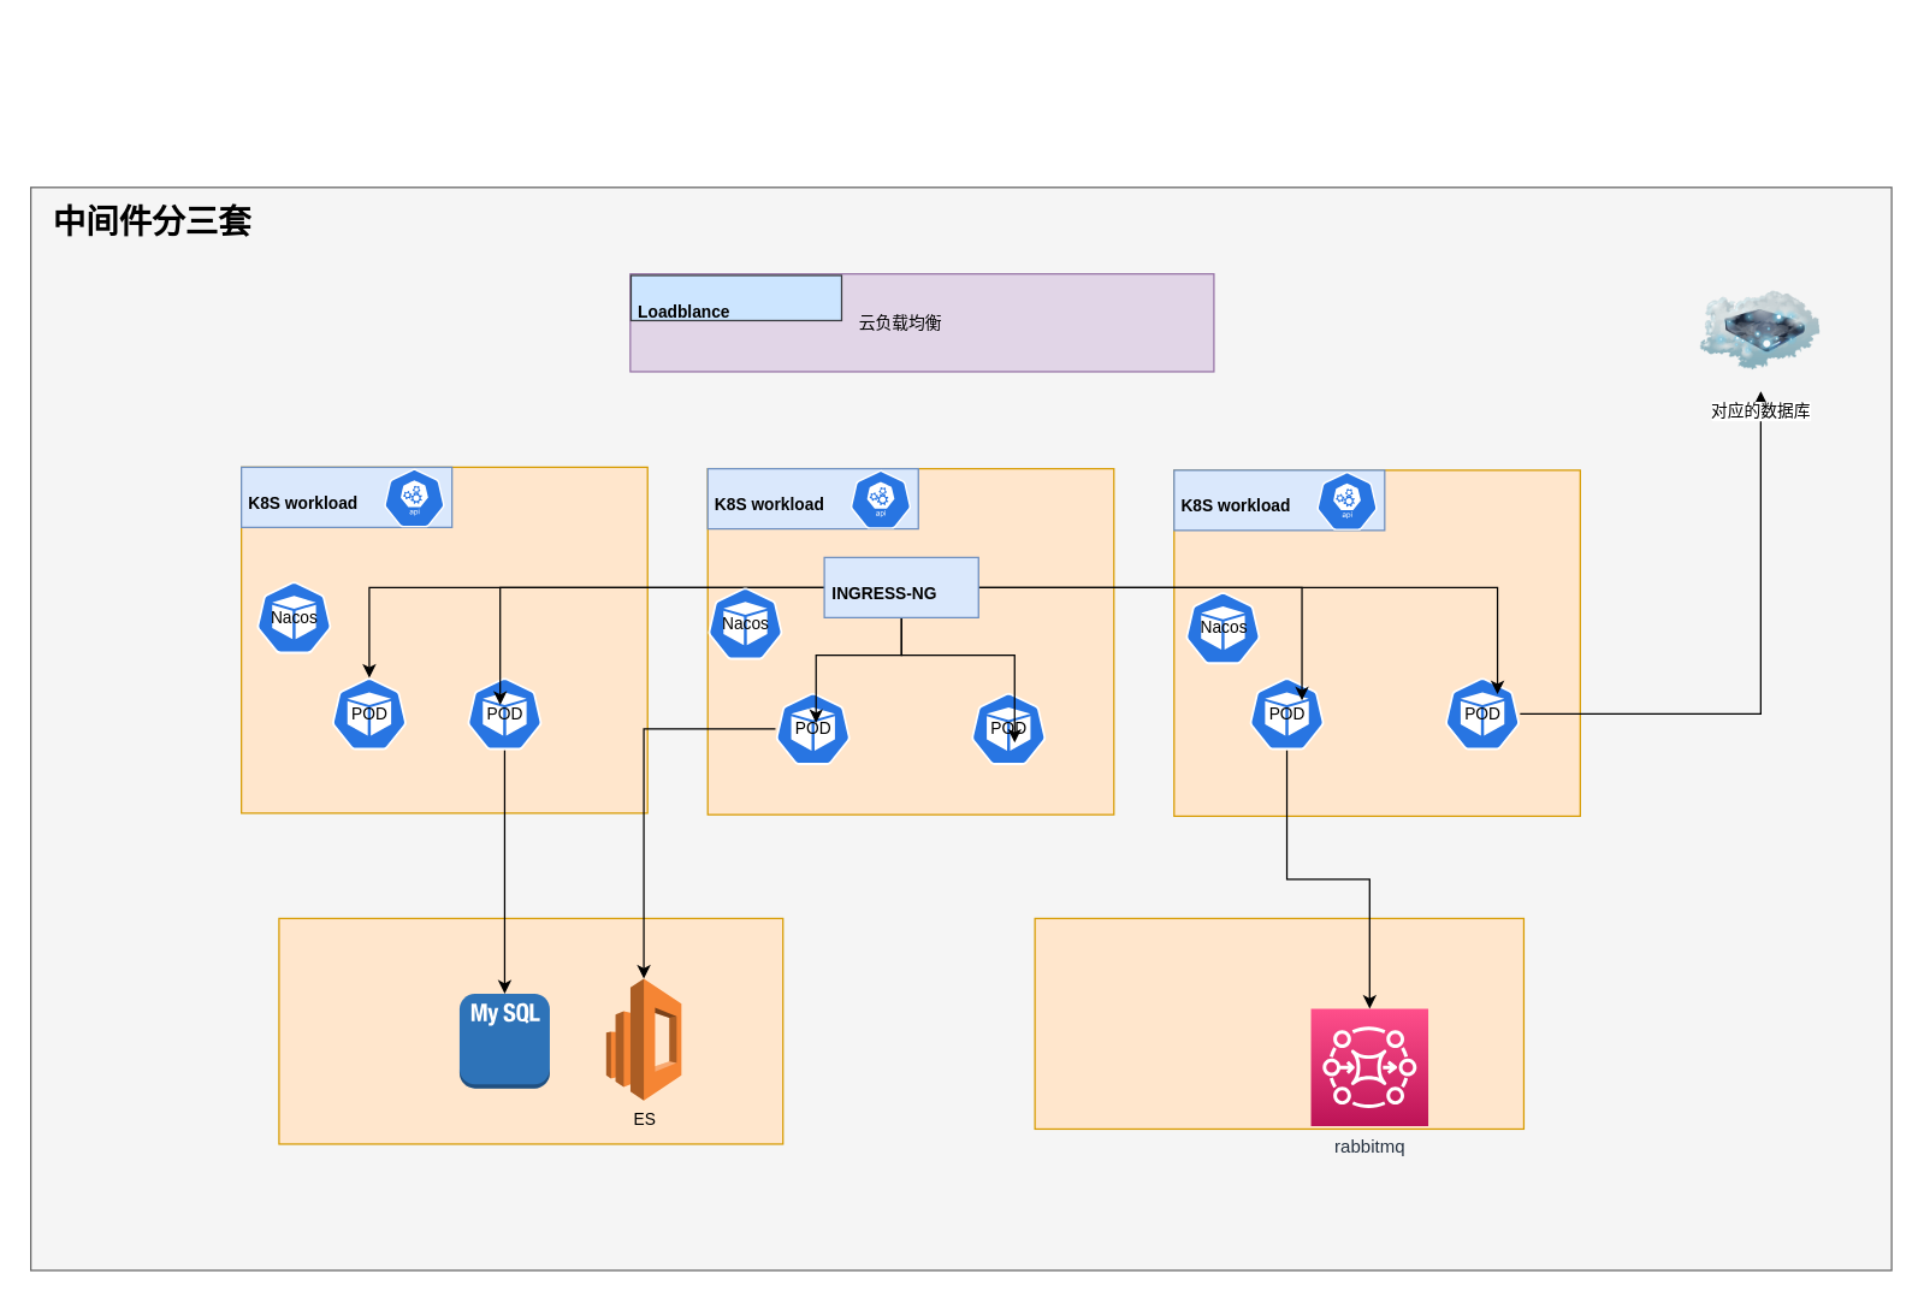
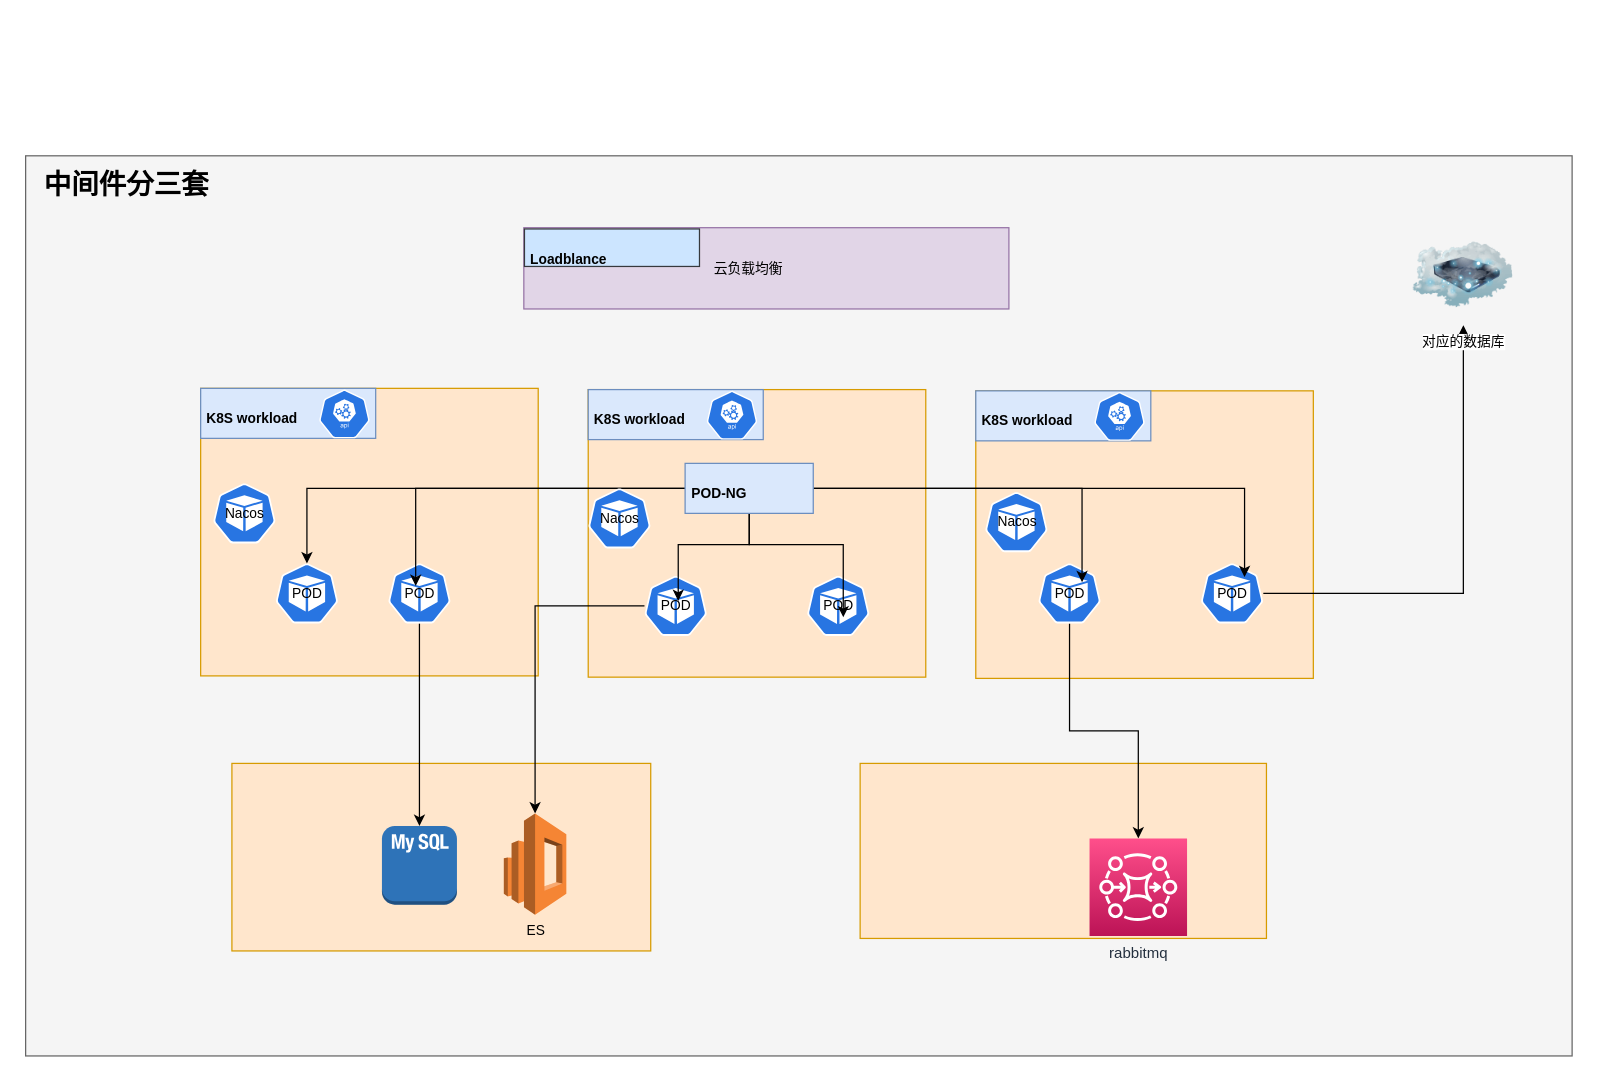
- <mxCell id="33" value="&lt;h1&gt;&lt;font style=&quot;font-size: 11px;&quot;&gt;INGRESS-NG&lt;/font&gt;&lt;/h1&gt;" style="text;html=1;strokeColor=#6c8ebf;fillColor=#dae8fc;spacing=5;spacingTop=-20;whiteSpace=wrap;overflow=hidden;rounded=0;" vertex="1" parent="1"><mxGeometry x="547.5" y="370" width="102.5" height="40" as="geometry" /></mxCell>
+ <mxCell id="33" value="&lt;h1&gt;&lt;font style=&quot;font-size: 11px;&quot;&gt;POD-NG&lt;/font&gt;&lt;/h1&gt;" style="text;html=1;strokeColor=#6c8ebf;fillColor=#dae8fc;spacing=5;spacingTop=-20;whiteSpace=wrap;overflow=hidden;rounded=0;" vertex="1" parent="1"><mxGeometry x="547.5" y="370" width="102.5" height="40" as="geometry" /></mxCell>
